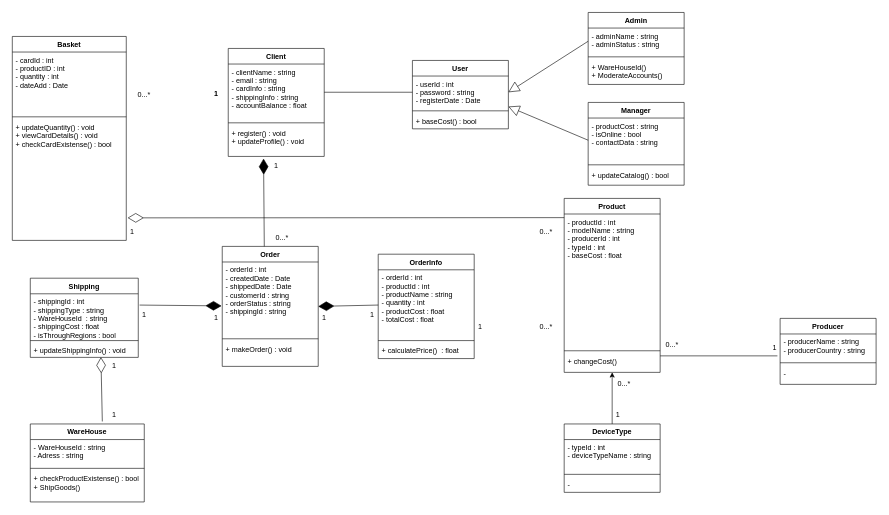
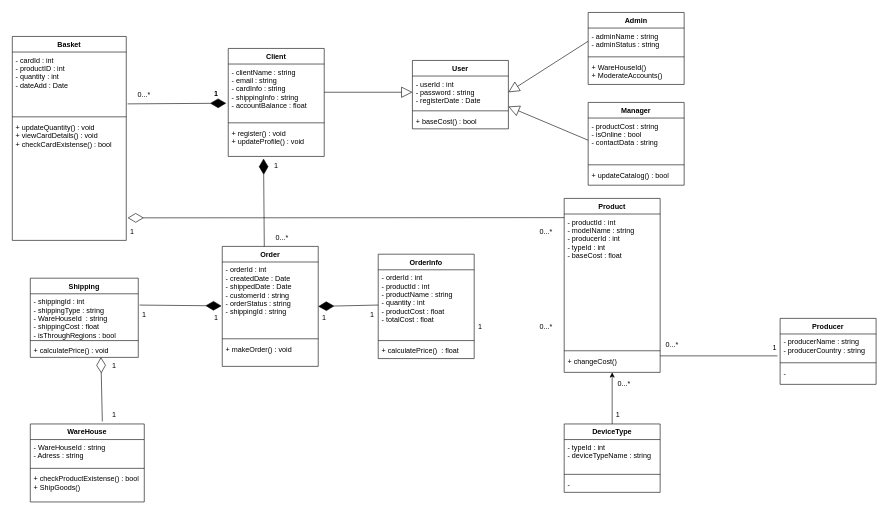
- <mxCell id="50" value="" style="endArrow=none;endSize=16;endFill=0;html=1;rounded=0;entryX=0;entryY=0.5;entryDx=0;entryDy=0;exitX=1;exitY=0.5;exitDx=0;exitDy=0;" edge="1" parent="1" source="7" target="3"><mxGeometry width="160" relative="1" as="geometry"><mxPoint x="220" y="160" as="sourcePoint" /><mxPoint x="370" y="120" as="targetPoint" /></mxGeometry></mxCell>
+ <mxCell id="50" value="" style="endArrow=block;endSize=16;endFill=0;html=1;rounded=0;entryX=0;entryY=0.5;entryDx=0;entryDy=0;exitX=1;exitY=0.5;exitDx=0;exitDy=0;" edge="1" parent="1" source="7" target="3"><mxGeometry width="160" relative="1" as="geometry"><mxPoint x="220" y="160" as="sourcePoint" /><mxPoint x="370" y="120" as="targetPoint" /></mxGeometry></mxCell>
+ <mxCell id="53" value="" style="endArrow=diamondThin;endFill=1;endSize=24;html=1;rounded=0;exitX=1.012;exitY=0.831;exitDx=0;exitDy=0;exitPerimeter=0;entryX=-0.021;entryY=0.695;entryDx=0;entryDy=0;entryPerimeter=0;" edge="1" parent="1" source="23" target="7"><mxGeometry width="160" relative="1" as="geometry"><mxPoint x="300" y="330" as="sourcePoint" /><mxPoint x="290" y="250" as="targetPoint" /></mxGeometry></mxCell>
- <mxCell id="21" value="+ updateShippingInfo() : void" style="text;strokeColor=none;fillColor=none;align=left;verticalAlign=top;spacingLeft=4;spacingRight=4;overflow=hidden;rotatable=0;points=[[0,0.5],[1,0.5]];portConstraint=eastwest;" vertex="1" parent="18"><mxGeometry y="108" width="180" height="24" as="geometry" /></mxCell>
+ <mxCell id="21" value="+ calculatePrice() : void" style="text;strokeColor=none;fillColor=none;align=left;verticalAlign=top;spacingLeft=4;spacingRight=4;overflow=hidden;rotatable=0;points=[[0,0.5],[1,0.5]];portConstraint=eastwest;" vertex="1" parent="18"><mxGeometry y="108" width="180" height="24" as="geometry" /></mxCell>
